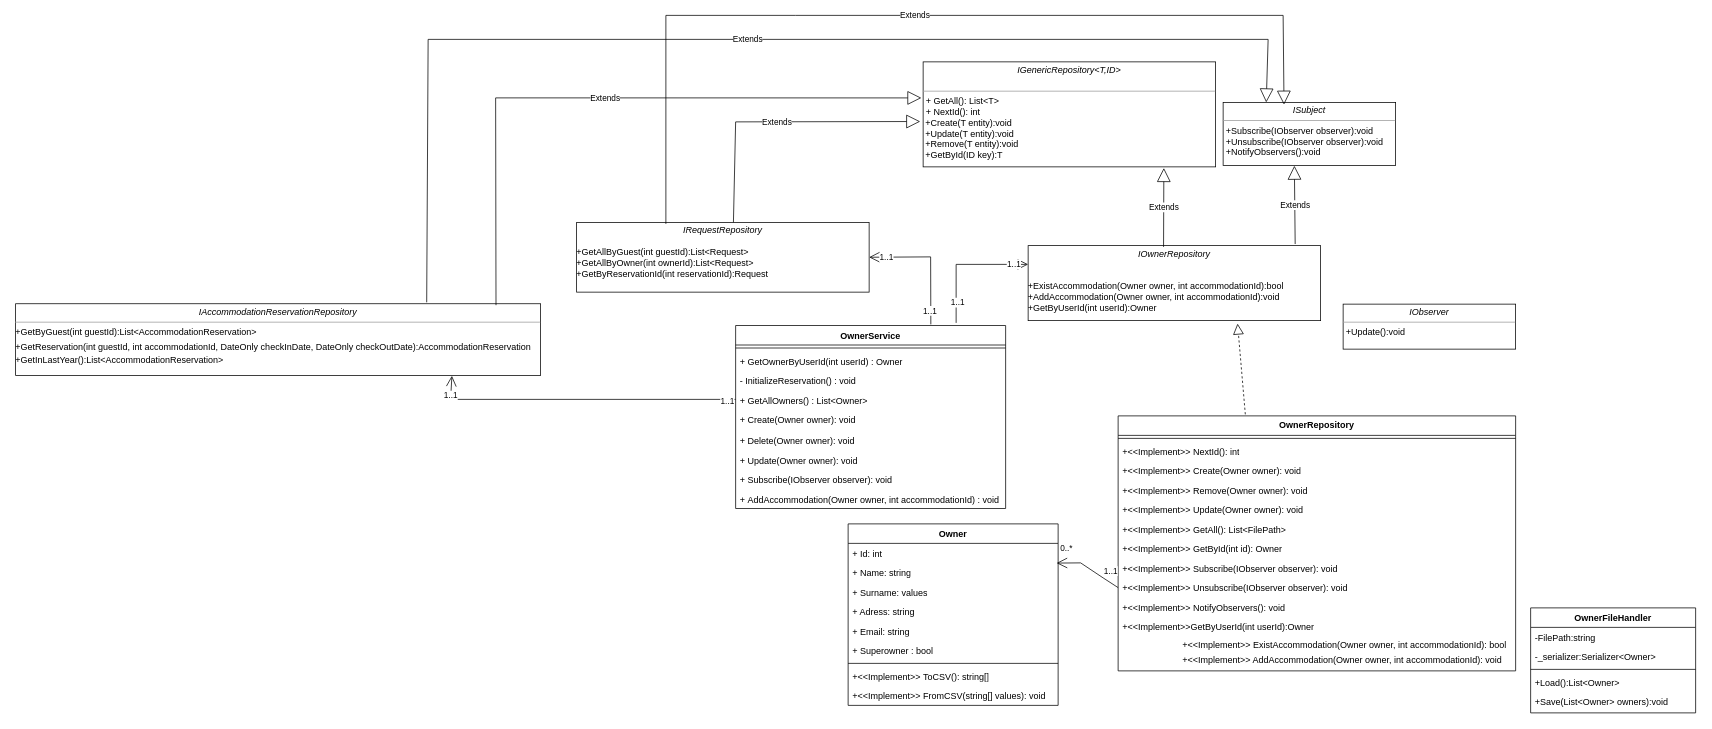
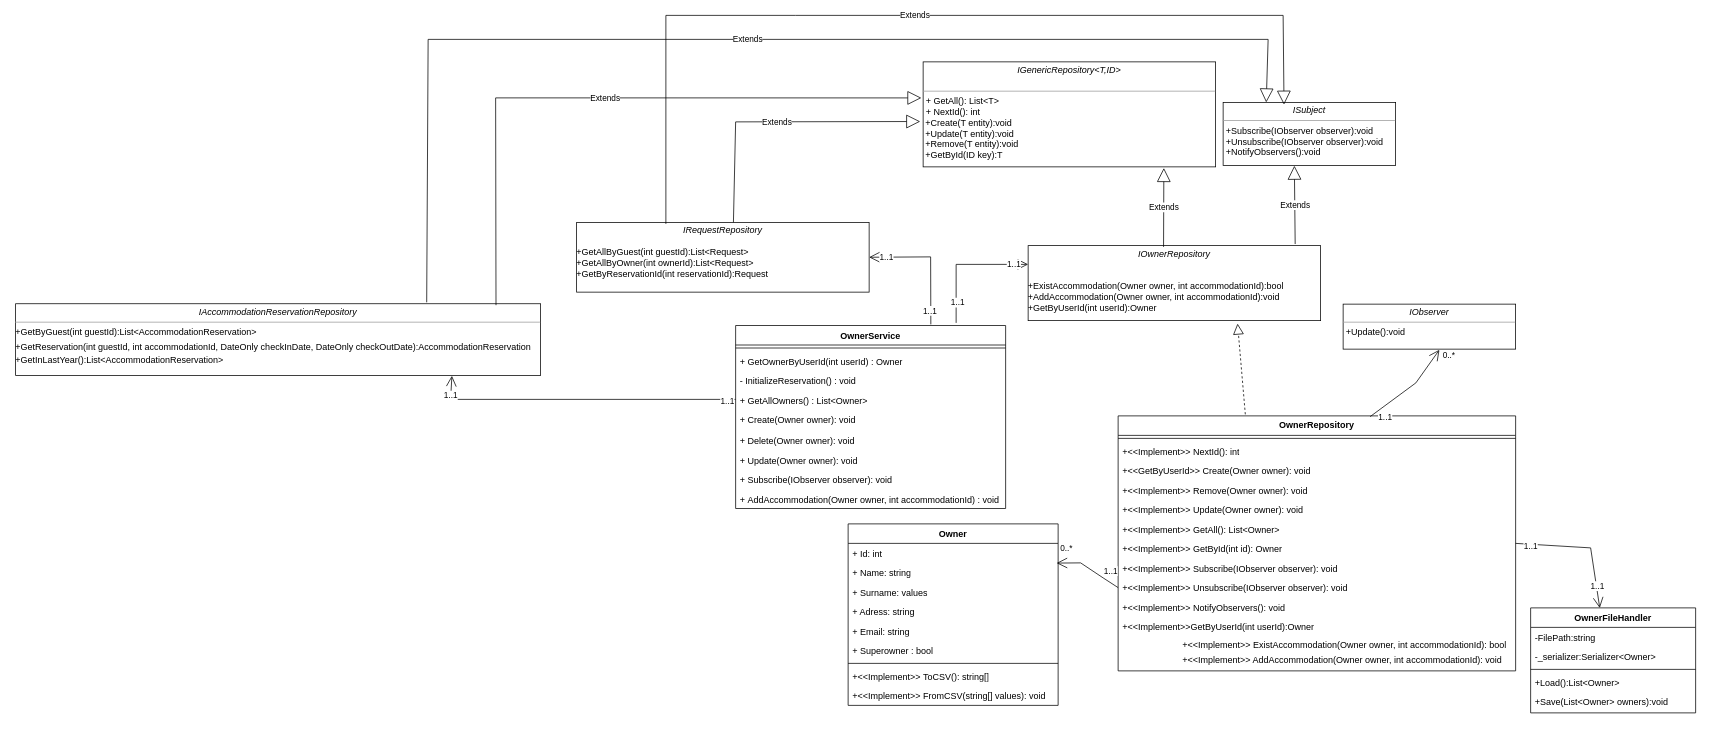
+ <mxCell id="55" value="" style="endArrow=open;endFill=1;endSize=12;html=1;rounded=0;entryX=0.558;entryY=1.016;entryDx=0;entryDy=0;entryPerimeter=0;exitX=0.634;exitY=0.003;exitDx=0;exitDy=0;exitPerimeter=0;" parent="1" source="34" target="33" edge="1"><mxGeometry width="160" relative="1" as="geometry"><mxPoint x="2260" y="614" as="sourcePoint" /><mxPoint x="2100" y="614" as="targetPoint" /><Array as="points"><mxPoint x="1887" y="510" /></Array></mxGeometry></mxCell>
+ <mxCell id="56" value="0..*" style="edgeLabel;html=1;align=center;verticalAlign=middle;resizable=0;points=[];" parent="55" vertex="1" connectable="0"><mxGeometry x="0.888" y="-1" relative="1" as="geometry"><mxPoint x="15" as="offset" /></mxGeometry></mxCell>
+ <mxCell id="57" value="1..1" style="edgeLabel;html=1;align=center;verticalAlign=middle;resizable=0;points=[];" parent="55" vertex="1" connectable="0"><mxGeometry x="-0.944" y="-3" relative="1" as="geometry"><mxPoint x="14" as="offset" /></mxGeometry></mxCell>
- <mxCell id="37" value="+&amp;lt;&amp;lt;Implement&amp;gt;&amp;gt; Create(Owner owner): void" style="text;strokeColor=none;fillColor=none;align=left;verticalAlign=top;spacingLeft=4;spacingRight=4;overflow=hidden;rotatable=0;points=[[0,0.5],[1,0.5]];portConstraint=eastwest;whiteSpace=wrap;html=1;labelBackgroundColor=none;" parent="34" vertex="1"><mxGeometry y="60" width="530" height="26" as="geometry" /></mxCell>
+ <mxCell id="37" value="+&amp;lt;&amp;lt;GetByUserId&amp;gt;&amp;gt; Create(Owner owner): void" style="text;strokeColor=none;fillColor=none;align=left;verticalAlign=top;spacingLeft=4;spacingRight=4;overflow=hidden;rotatable=0;points=[[0,0.5],[1,0.5]];portConstraint=eastwest;whiteSpace=wrap;html=1;labelBackgroundColor=none;" parent="34" vertex="1"><mxGeometry y="60" width="530" height="26" as="geometry" /></mxCell>
- <mxCell id="40" value="+&amp;lt;&amp;lt;Implement&amp;gt;&amp;gt; GetAll(): List&amp;lt;FilePath&amp;gt;" style="text;strokeColor=none;fillColor=none;align=left;verticalAlign=top;spacingLeft=4;spacingRight=4;overflow=hidden;rotatable=0;points=[[0,0.5],[1,0.5]];portConstraint=eastwest;whiteSpace=wrap;html=1;labelBackgroundColor=none;" parent="34" vertex="1"><mxGeometry y="138" width="530" height="26" as="geometry" /></mxCell>
+ <mxCell id="40" value="+&amp;lt;&amp;lt;Implement&amp;gt;&amp;gt; GetAll(): List&amp;lt;Owner&amp;gt;" style="text;strokeColor=none;fillColor=none;align=left;verticalAlign=top;spacingLeft=4;spacingRight=4;overflow=hidden;rotatable=0;points=[[0,0.5],[1,0.5]];portConstraint=eastwest;whiteSpace=wrap;html=1;labelBackgroundColor=none;" parent="34" vertex="1"><mxGeometry y="138" width="530" height="26" as="geometry" /></mxCell>
+ <mxCell id="52" value="" style="endArrow=open;endFill=1;endSize=12;html=1;rounded=0;entryX=0.419;entryY=0.001;entryDx=0;entryDy=0;exitX=1;exitY=0.5;exitDx=0;exitDy=0;entryPerimeter=0;" parent="1" source="34" target="46" edge="1"><mxGeometry width="160" relative="1" as="geometry"><mxPoint x="2050" y="684" as="sourcePoint" /><mxPoint x="1890" y="684" as="targetPoint" /><Array as="points"><mxPoint x="2120" y="730" /></Array></mxGeometry></mxCell>
+ <mxCell id="53" value="1..1" style="edgeLabel;html=1;align=center;verticalAlign=middle;resizable=0;points=[];" parent="52" vertex="1" connectable="0"><mxGeometry x="0.824" y="-1" relative="1" as="geometry"><mxPoint y="-14" as="offset" /></mxGeometry></mxCell>
+ <mxCell id="54" value="1..1" style="edgeLabel;html=1;align=center;verticalAlign=middle;resizable=0;points=[];" parent="52" vertex="1" connectable="0"><mxGeometry x="-0.869" y="-2" relative="1" as="geometry"><mxPoint x="8" y="1" as="offset" /></mxGeometry></mxCell>
